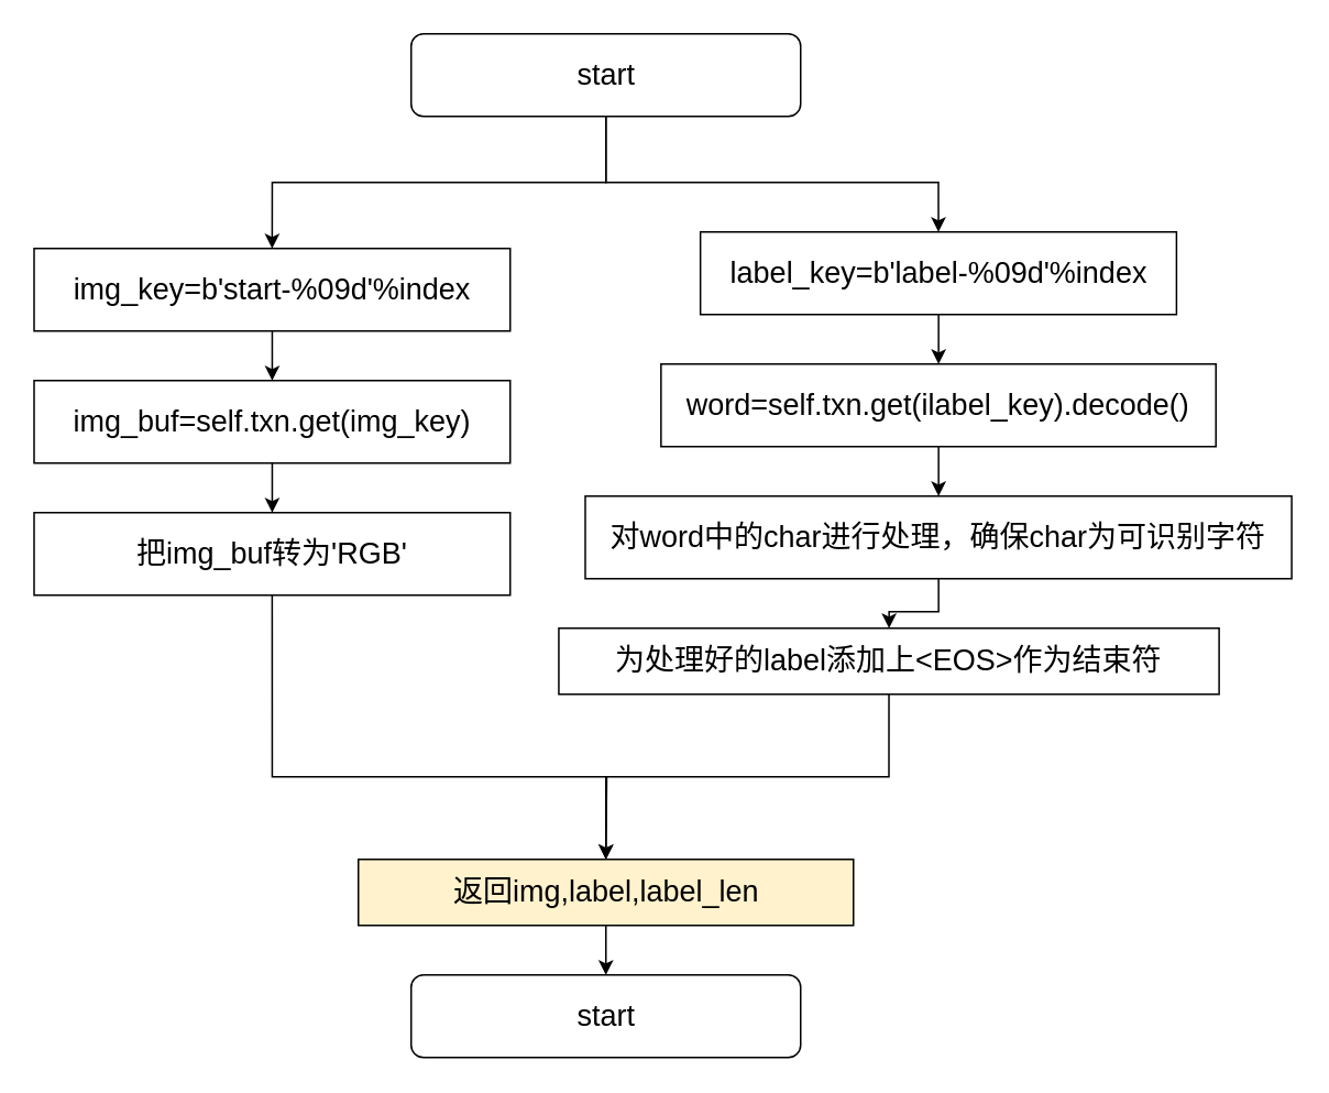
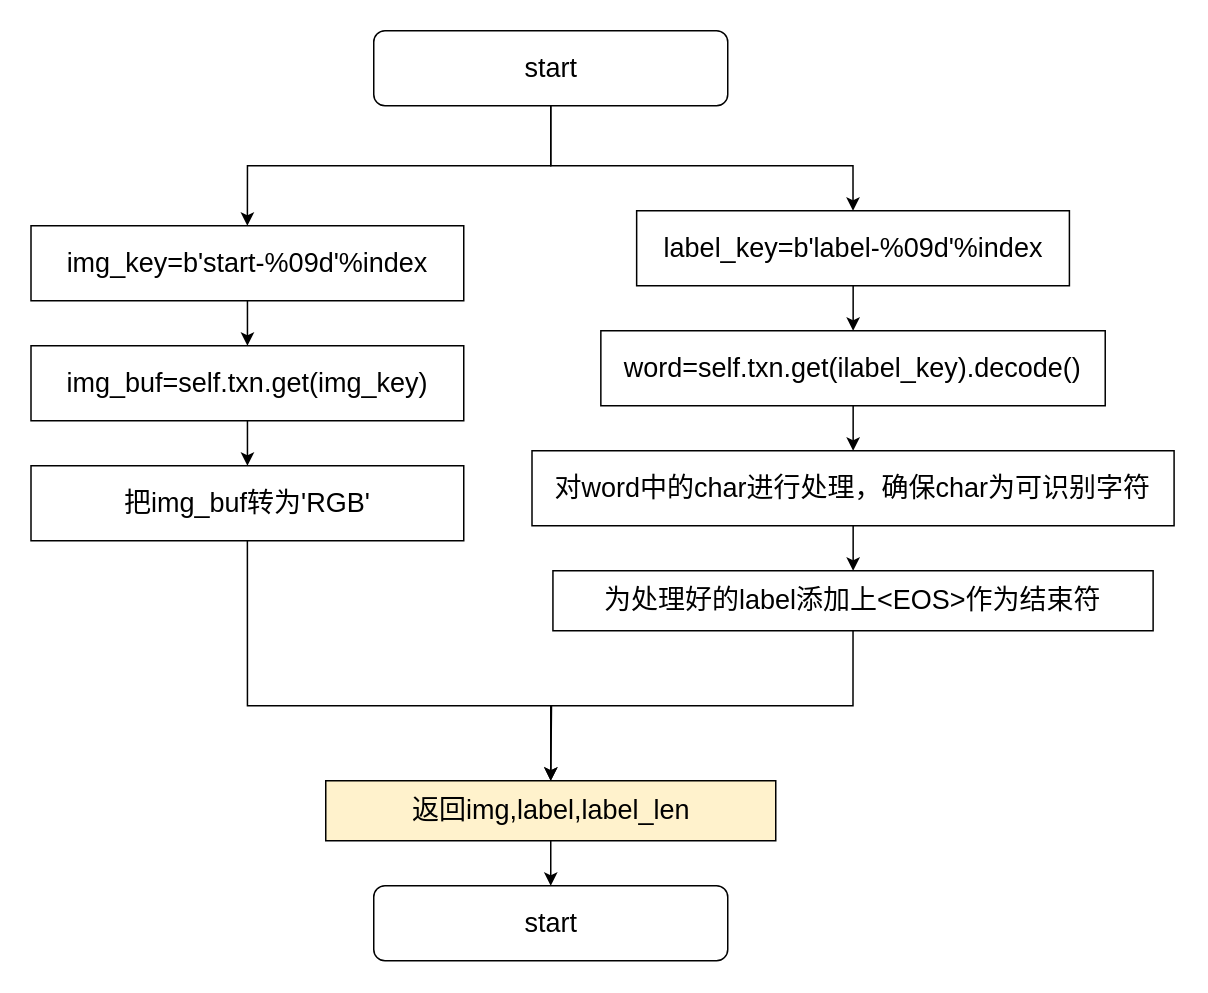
- <mxCell id="18" value="&lt;font style=&quot;font-size: 18px;&quot;&gt;为处理好的label添加上&amp;lt;EOS&amp;gt;作为结束符&lt;br&gt;&lt;/font&gt;" style="rounded=0;whiteSpace=wrap;html=1;" parent="1" vertex="1"><mxGeometry x="337.96" y="380" width="400.12" height="40" as="geometry" /></mxCell>
+ <mxCell id="18" value="&lt;font style=&quot;font-size: 18px;&quot;&gt;为处理好的label添加上&amp;lt;EOS&amp;gt;作为结束符&lt;br&gt;&lt;/font&gt;" style="rounded=0;whiteSpace=wrap;html=1;" parent="1" vertex="1"><mxGeometry x="367.96" y="380" width="400.12" height="40" as="geometry" /></mxCell>
